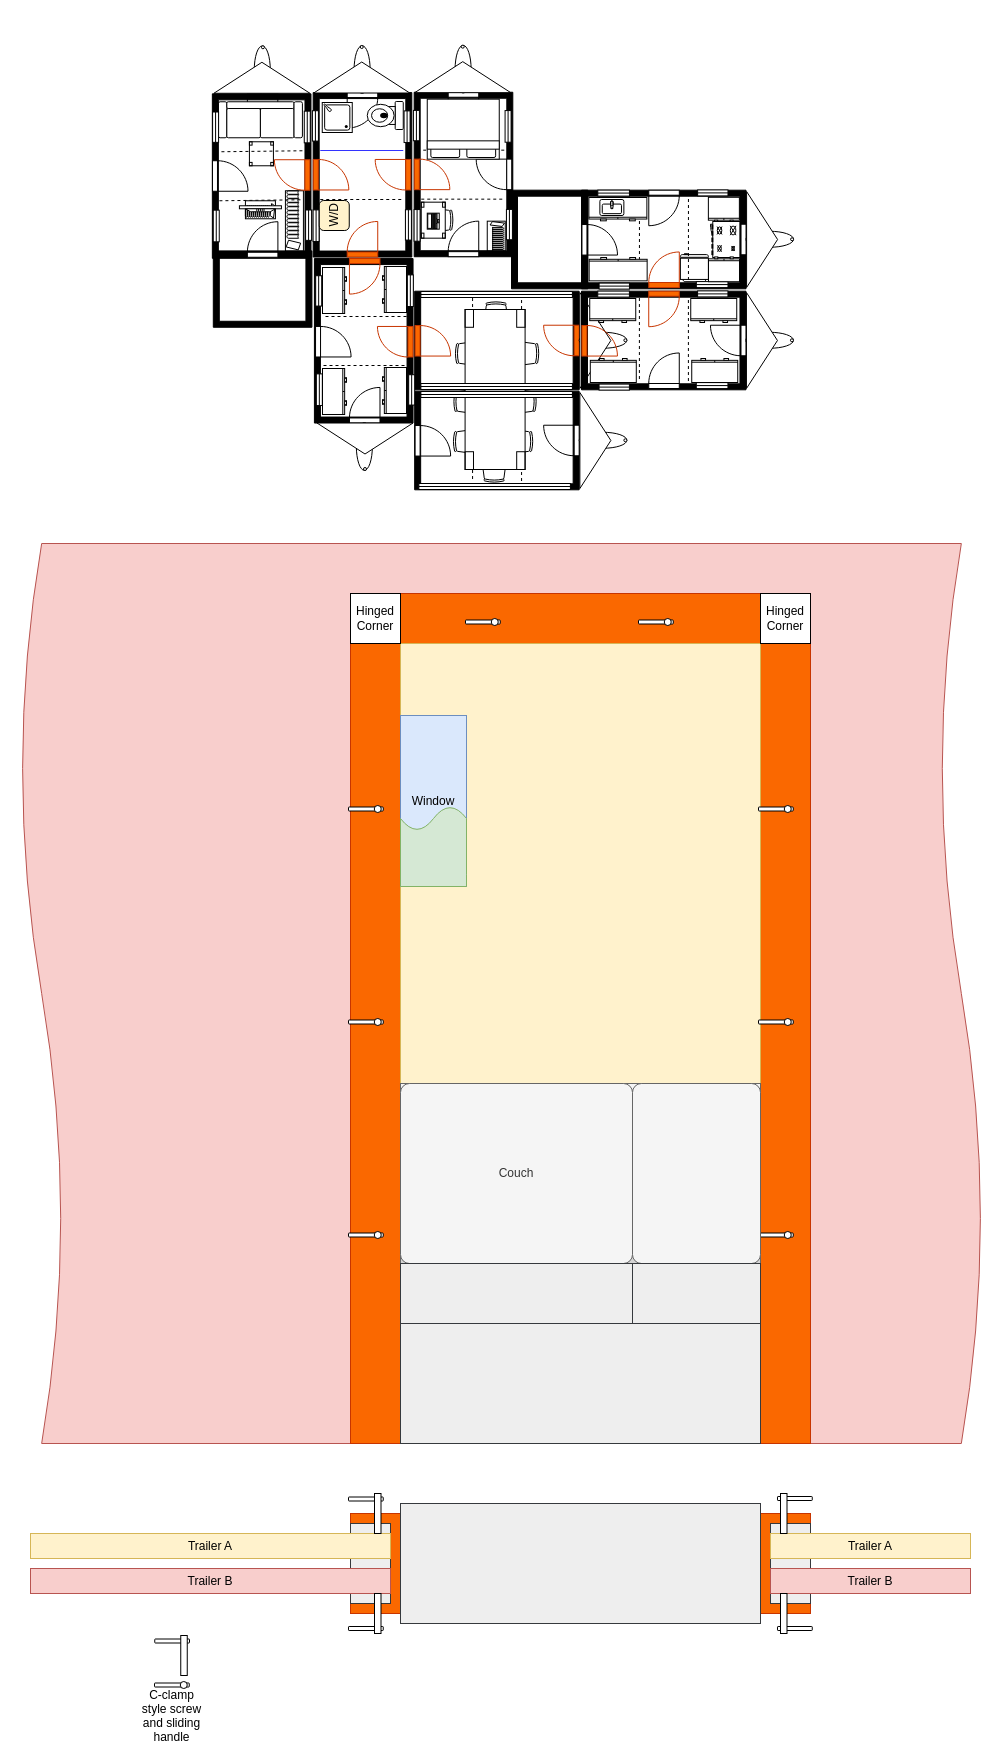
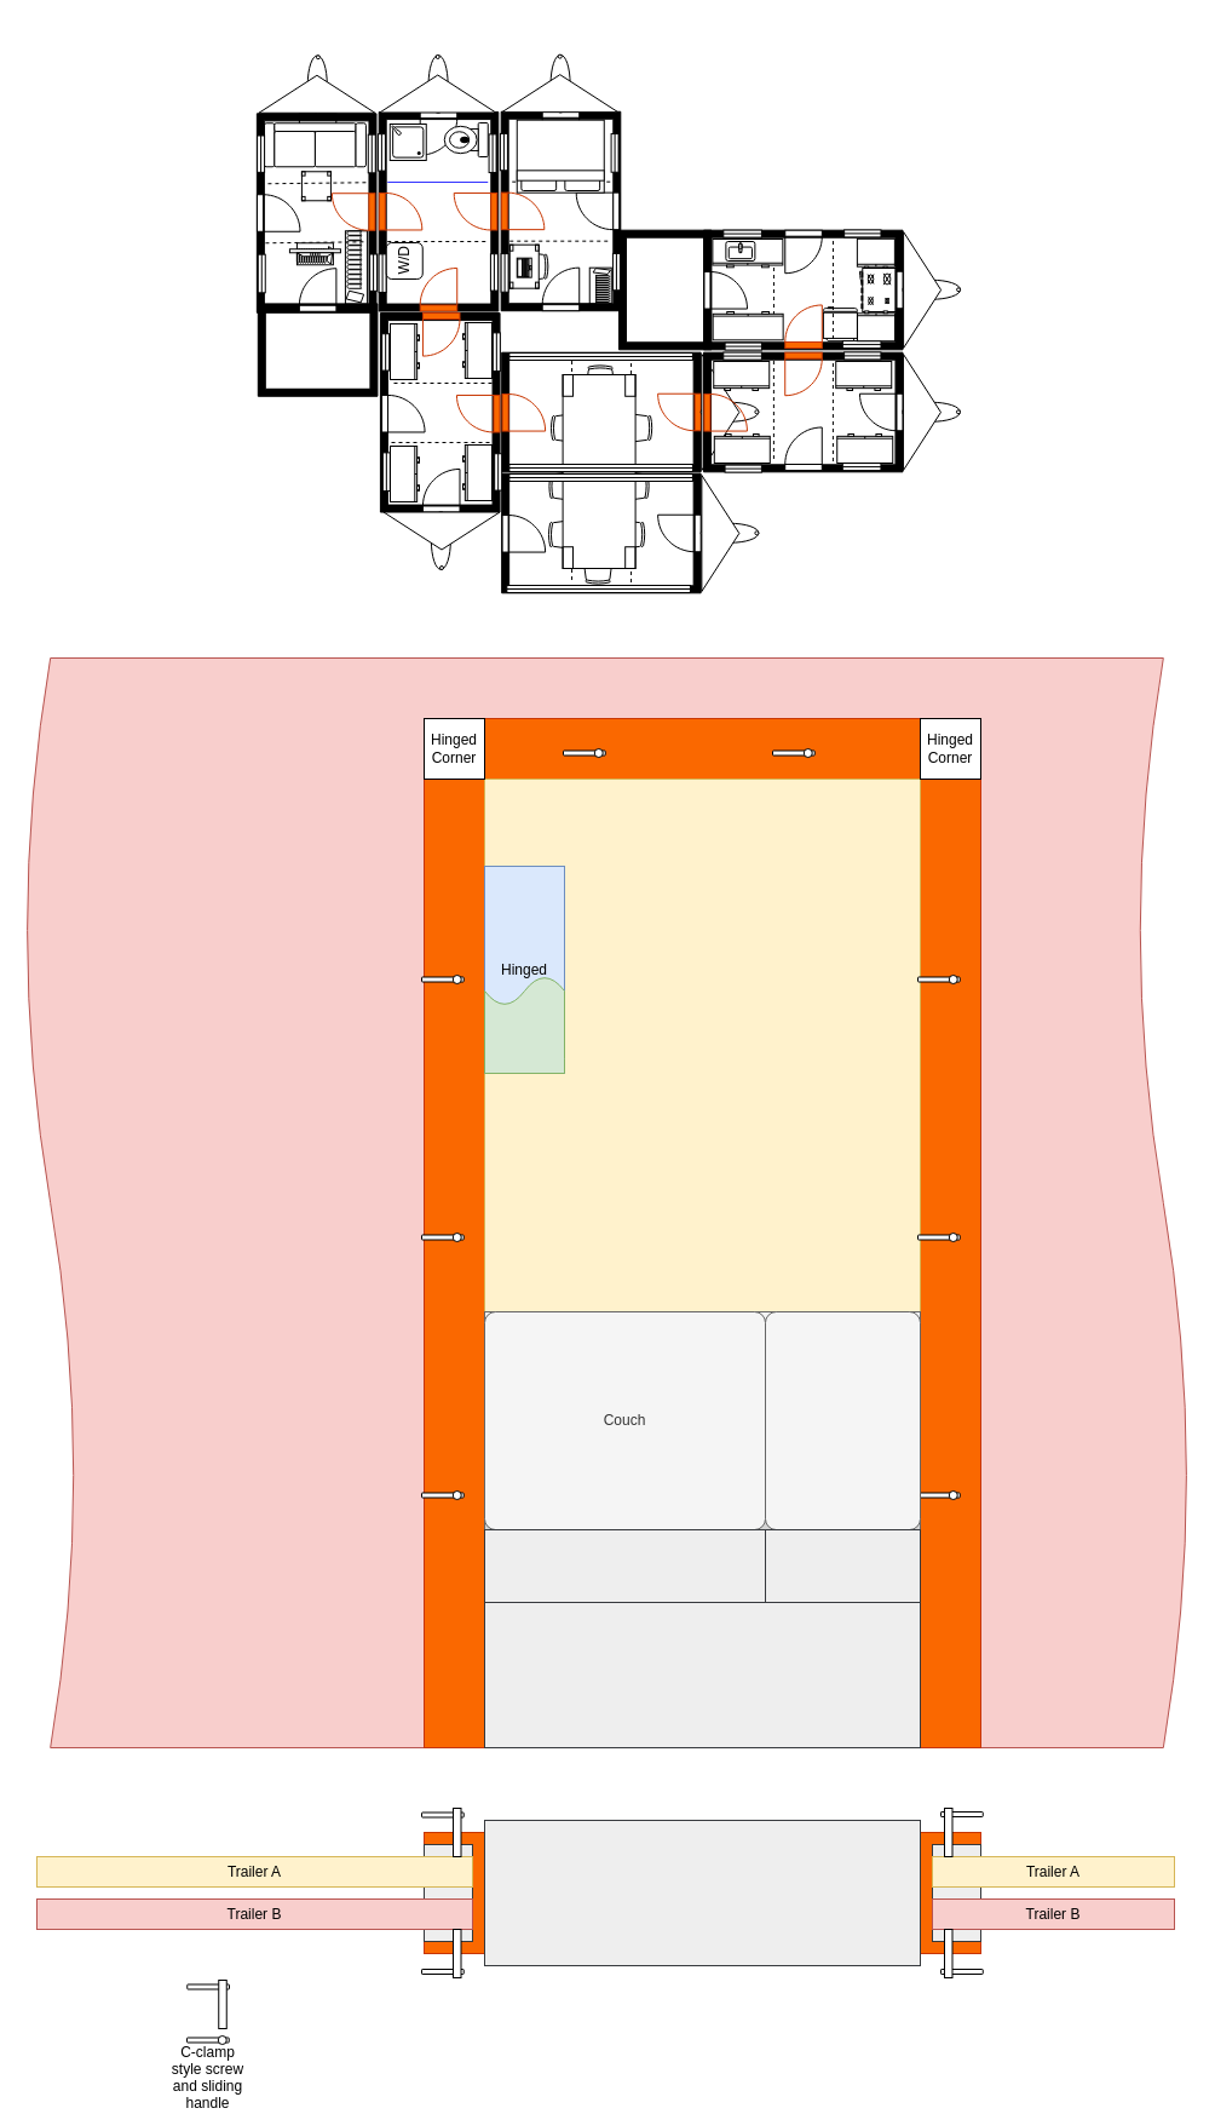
- <mxCell id="119" value="W/D" style="rounded=1;whiteSpace=wrap;html=1;fillColor=#fff2cc;rotation=-90;" parent="107" vertex="1"><mxGeometry x="39" y="179" width="30" height="30" as="geometry" /></mxCell>
+ <mxCell id="119" value="W/D" style="rounded=1;whiteSpace=wrap;html=1;fillColor=#FFFfff;rotation=-90;" parent="107" vertex="1"><mxGeometry x="39" y="179" width="30" height="30" as="geometry" /></mxCell>
- <mxCell id="203" value="Window" style="rounded=0;whiteSpace=wrap;html=1;fillColor=#dae8fc;strokeColor=#6c8ebf;" vertex="1" parent="1"><mxGeometry x="400" y="715" width="66" height="171" as="geometry" /></mxCell>
+ <mxCell id="203" value="Hinged" style="rounded=0;whiteSpace=wrap;html=1;fillColor=#dae8fc;strokeColor=#6c8ebf;" vertex="1" parent="1"><mxGeometry x="400" y="715" width="66" height="171" as="geometry" /></mxCell>
